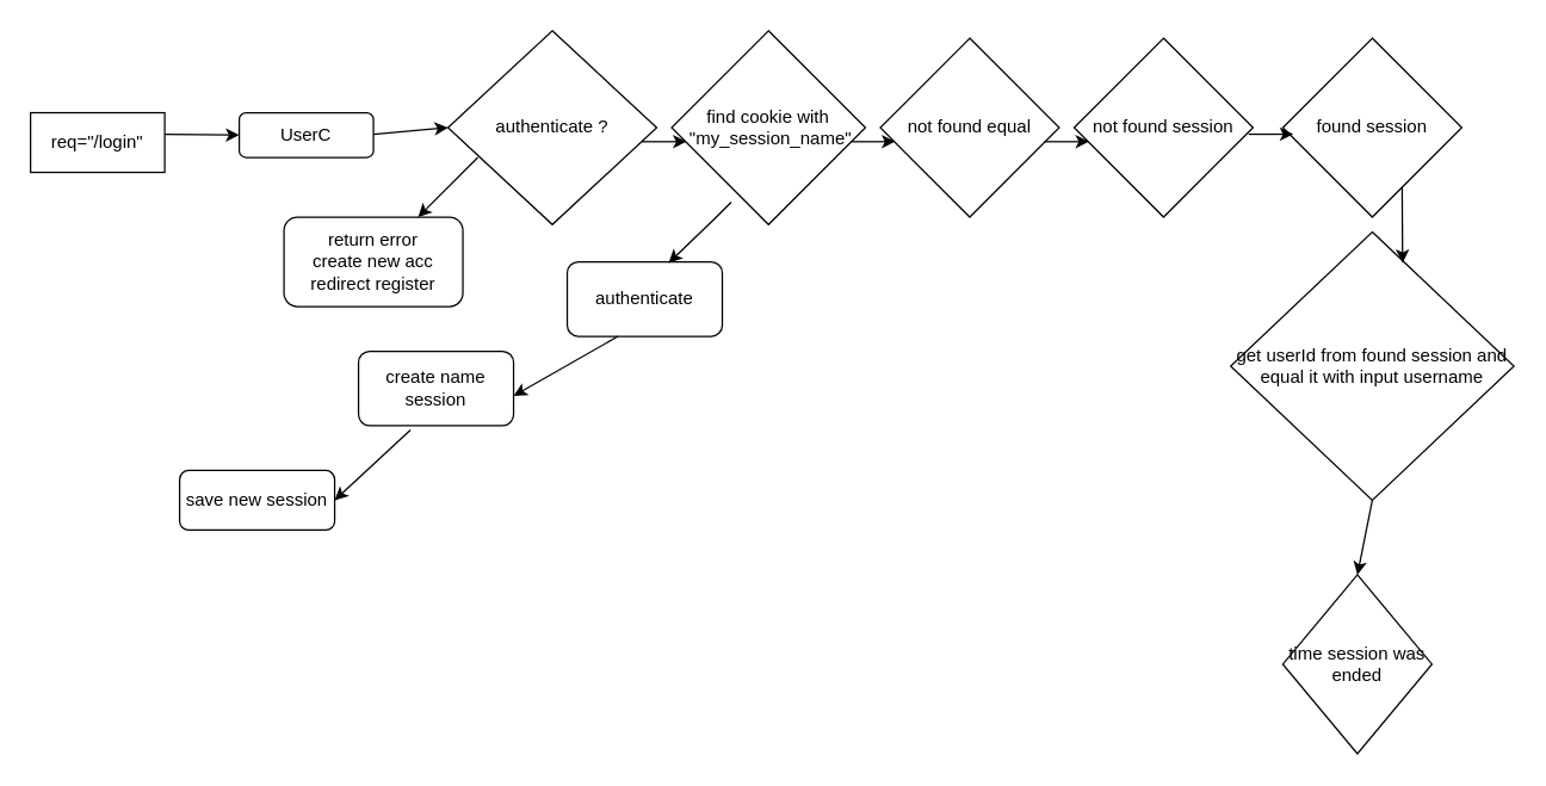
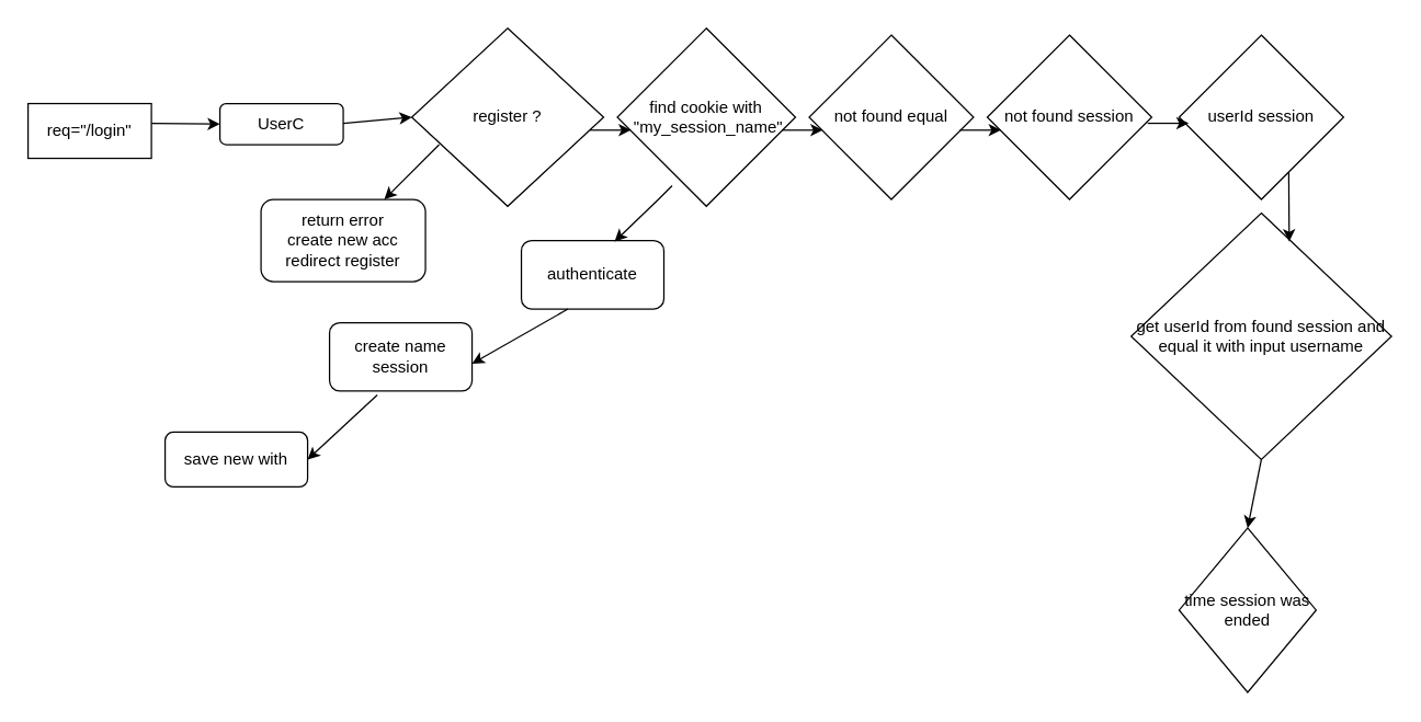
- <mxCell id="4" value="authenticate ?" style="rhombus;whiteSpace=wrap;html=1;" vertex="1" parent="1"><mxGeometry x="300" y="20" width="140" height="130" as="geometry" /></mxCell>
+ <mxCell id="4" value="register ?" style="rhombus;whiteSpace=wrap;html=1;" vertex="1" parent="1"><mxGeometry x="300" y="20" width="140" height="130" as="geometry" /></mxCell>
- <mxCell id="13" value="found session" style="rhombus;whiteSpace=wrap;html=1;" vertex="1" parent="1"><mxGeometry x="860" y="25" width="120" height="120" as="geometry" /></mxCell>
+ <mxCell id="13" value="userId session" style="rhombus;whiteSpace=wrap;html=1;" vertex="1" parent="1"><mxGeometry x="860" y="25" width="120" height="120" as="geometry" /></mxCell>
- <mxCell id="11" value="save new session" style="rounded=1;whiteSpace=wrap;html=1;" vertex="1" parent="1"><mxGeometry x="120" y="315" width="104" height="40" as="geometry" /></mxCell>
+ <mxCell id="11" value="save new with" style="rounded=1;whiteSpace=wrap;html=1;" vertex="1" parent="1"><mxGeometry x="120" y="315" width="104" height="40" as="geometry" /></mxCell>
